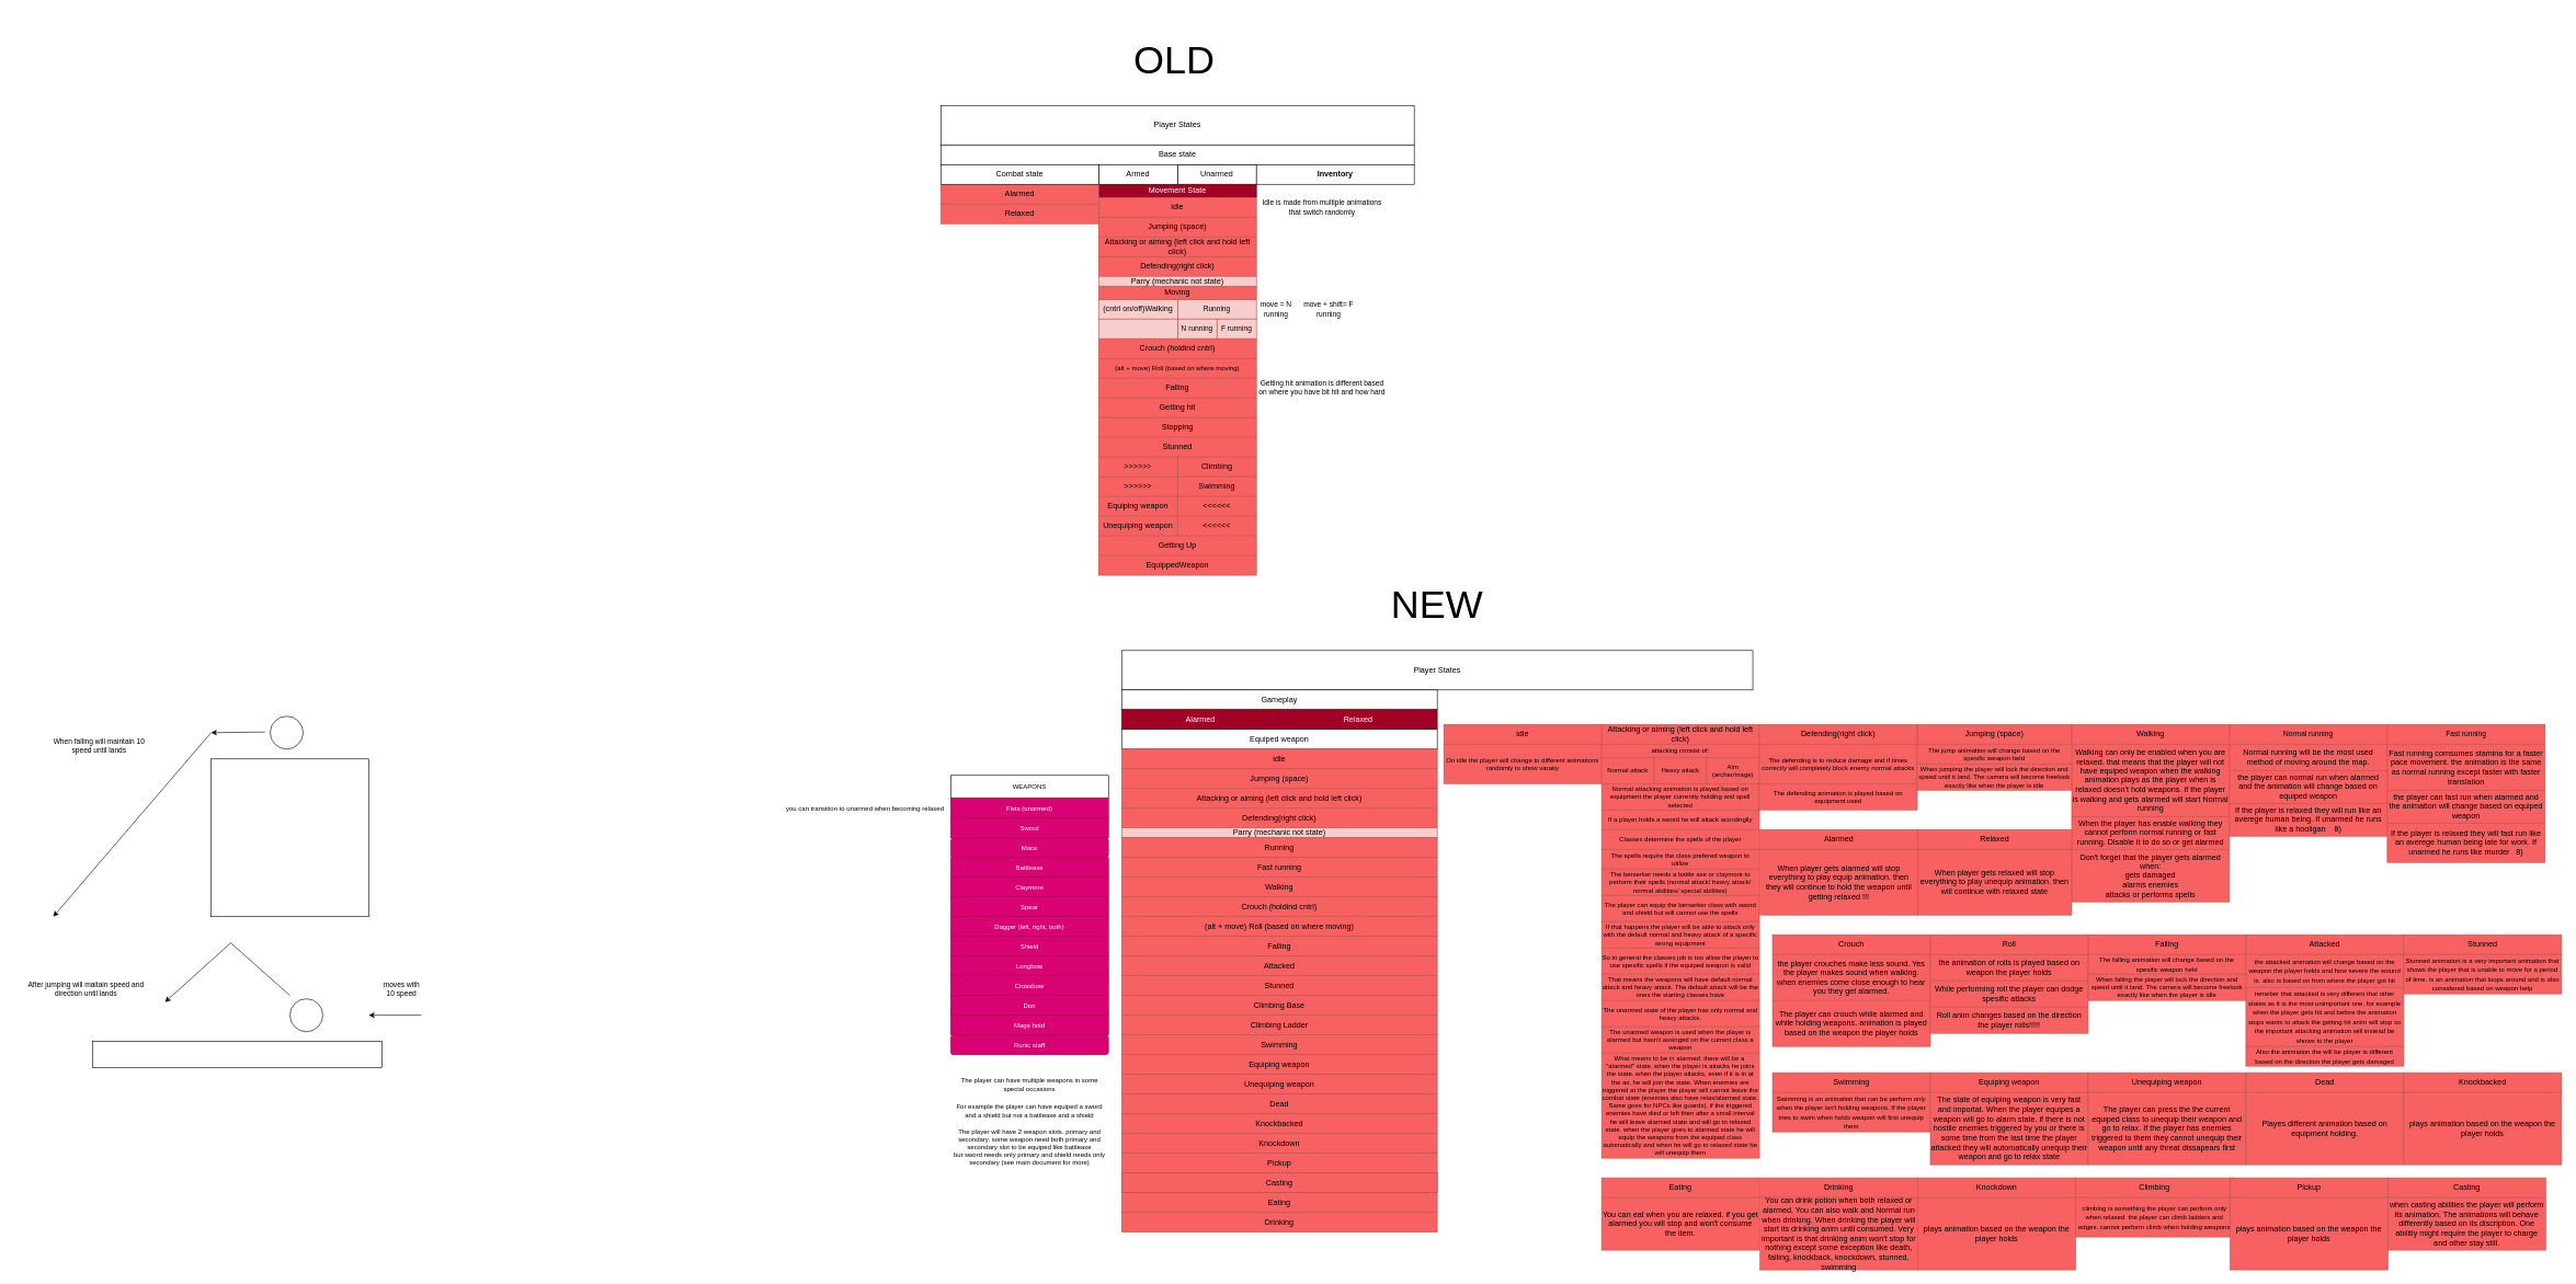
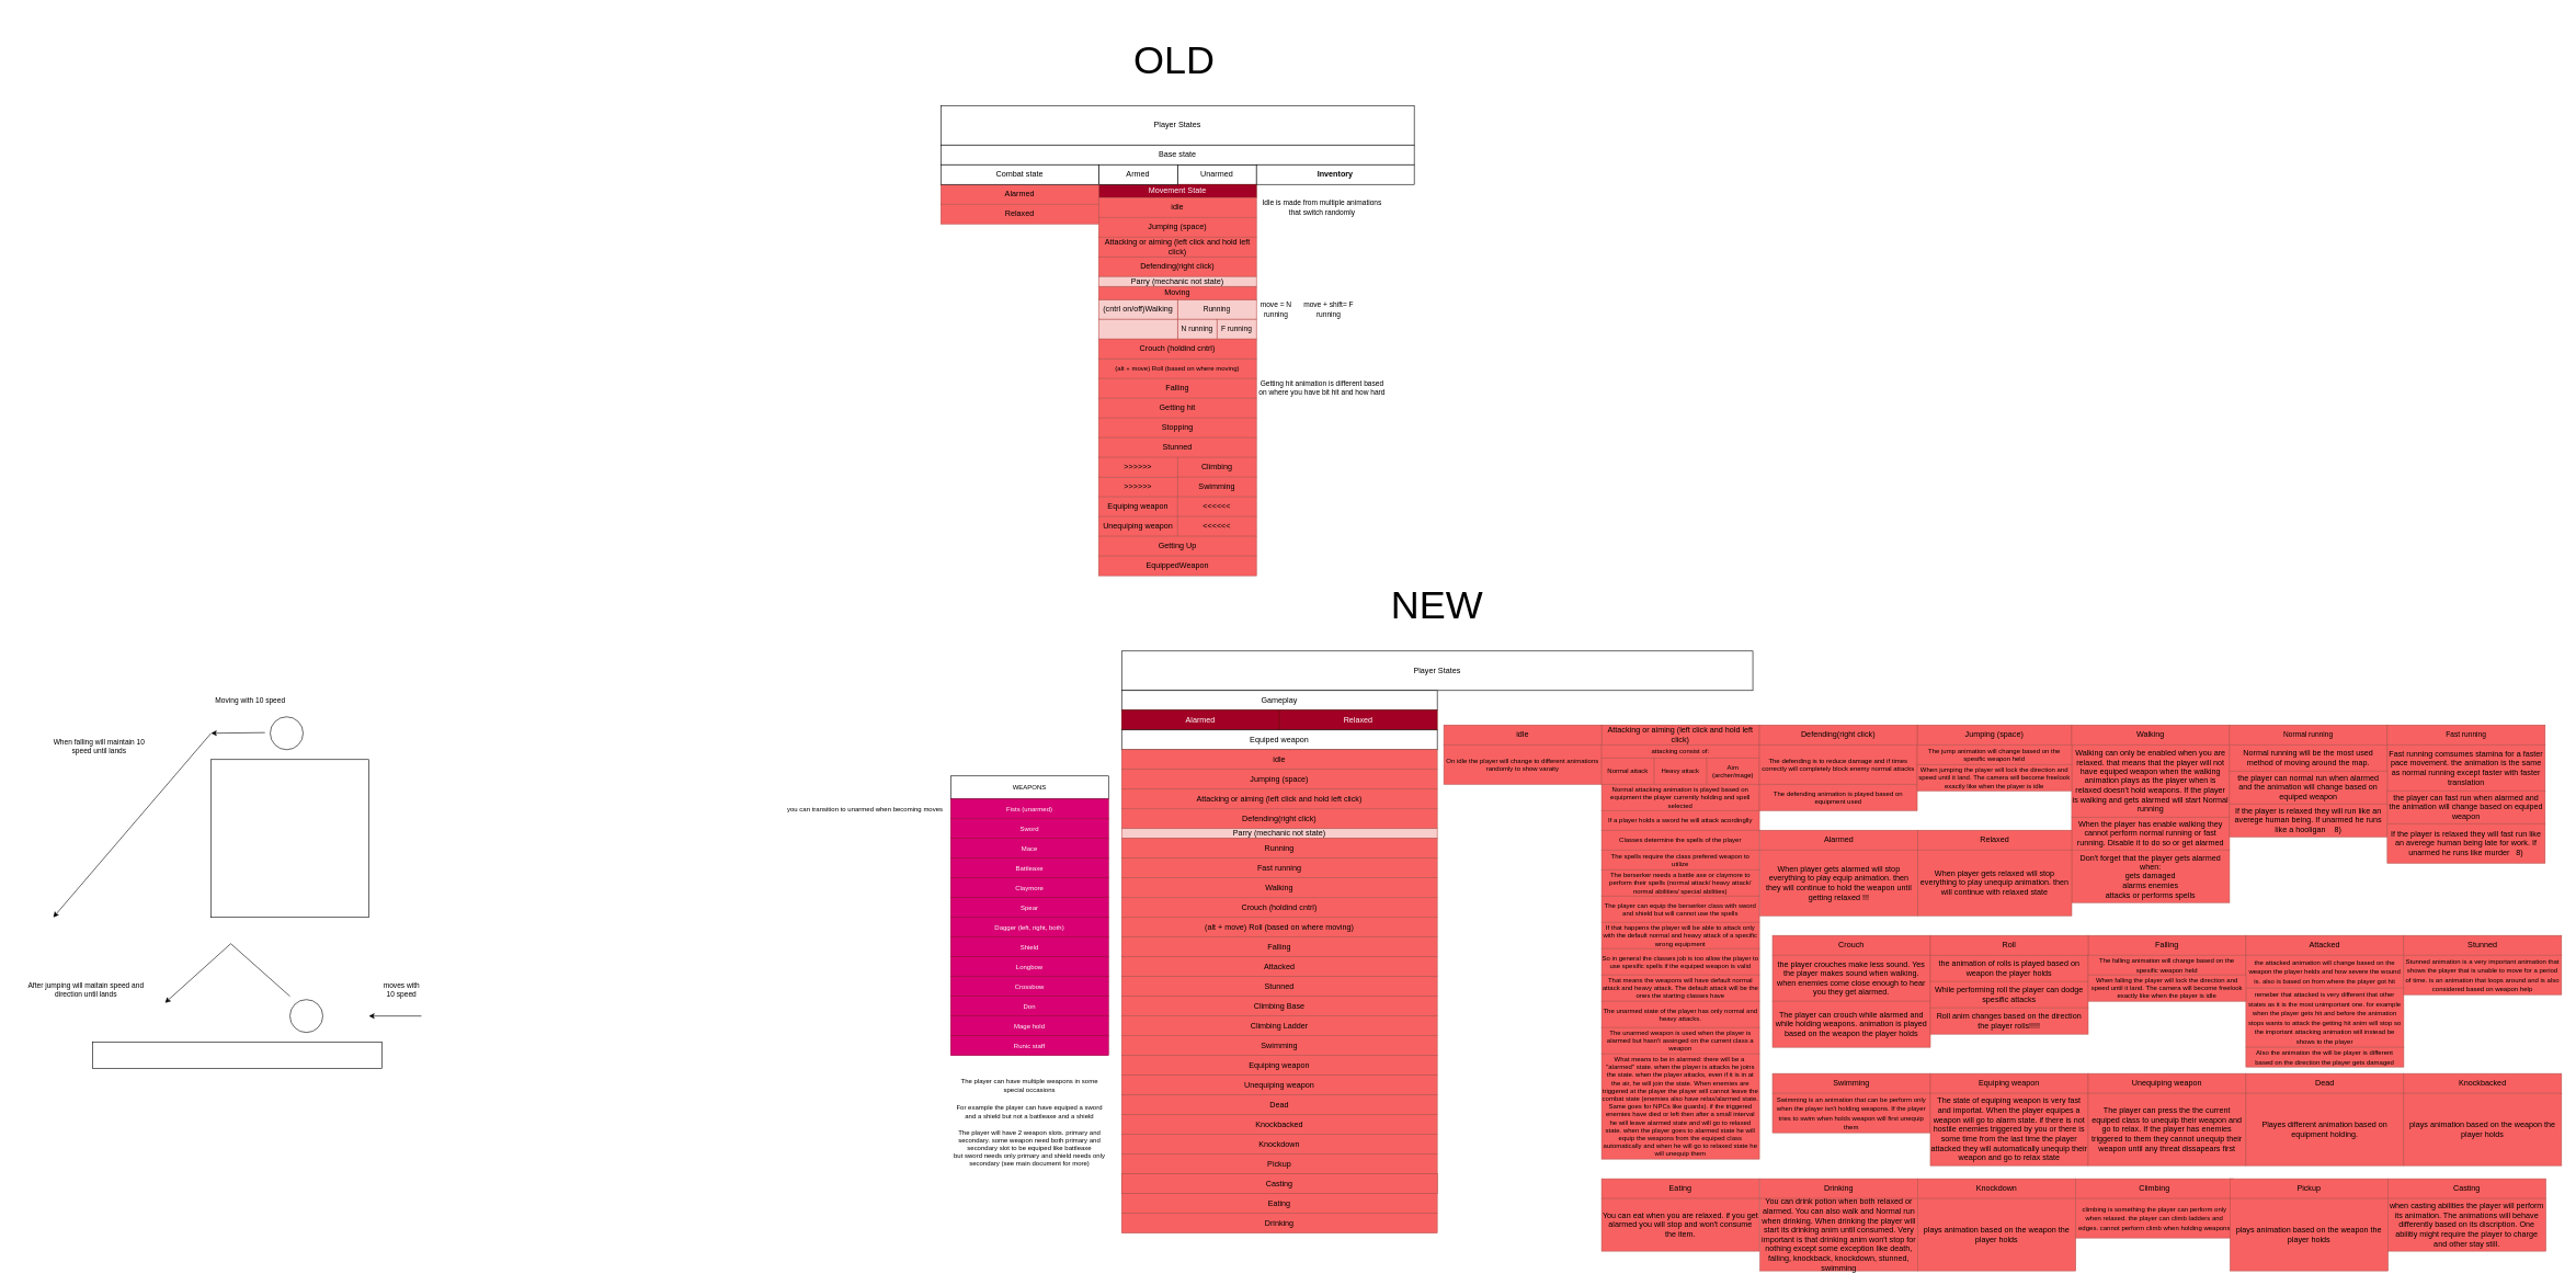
+ <mxCell id="26" value="Moving with 10 speed" style="text;html=1;strokeColor=none;fillColor=none;align=center;verticalAlign=middle;whiteSpace=wrap;rounded=0;fontSize=11;" parent="1" vertex="1"><mxGeometry x="300" y="1044.5" width="160" height="40" as="geometry" /></mxCell>
- <mxCell id="161" value="you can transition to unarmed when becoming relaxed" style="text;html=1;strokeColor=none;fillColor=none;align=center;verticalAlign=middle;whiteSpace=wrap;rounded=0;fontSize=10;" parent="1" vertex="1"><mxGeometry x="1185" y="1214.5" width="260" height="30" as="geometry" /></mxCell>
+ <mxCell id="161" value="you can transition to unarmed when becoming moves" style="text;html=1;strokeColor=none;fillColor=none;align=center;verticalAlign=middle;whiteSpace=wrap;rounded=0;fontSize=10;" parent="1" vertex="1"><mxGeometry x="1185" y="1214.5" width="260" height="30" as="geometry" /></mxCell>
- <mxCell id="128" value="Mace" style="whiteSpace=wrap;html=1;fontSize=10;fillColor=#d80073;strokeColor=#A50040;fontColor=#ffffff;rounded=1;" parent="1" vertex="1"><mxGeometry x="1445" y="1274.5" width="240" height="30" as="geometry" /></mxCell>
+ <mxCell id="128" value="Mace" style="rounded=0;whiteSpace=wrap;html=1;fontSize=10;fillColor=#d80073;strokeColor=#A50040;fontColor=#ffffff;" parent="1" vertex="1"><mxGeometry x="1445" y="1274.5" width="240" height="30" as="geometry" /></mxCell>
- <mxCell id="178" value="Runic staff" style="whiteSpace=wrap;html=1;fontSize=10;fillColor=#d80073;strokeColor=#A50040;fontColor=#ffffff;rounded=1;" parent="1" vertex="1"><mxGeometry x="1445" y="1574.5" width="240" height="30" as="geometry" /></mxCell>
+ <mxCell id="178" value="Runic staff" style="rounded=0;whiteSpace=wrap;html=1;fontSize=10;fillColor=#d80073;strokeColor=#A50040;fontColor=#ffffff;" parent="1" vertex="1"><mxGeometry x="1445" y="1574.5" width="240" height="30" as="geometry" /></mxCell>
